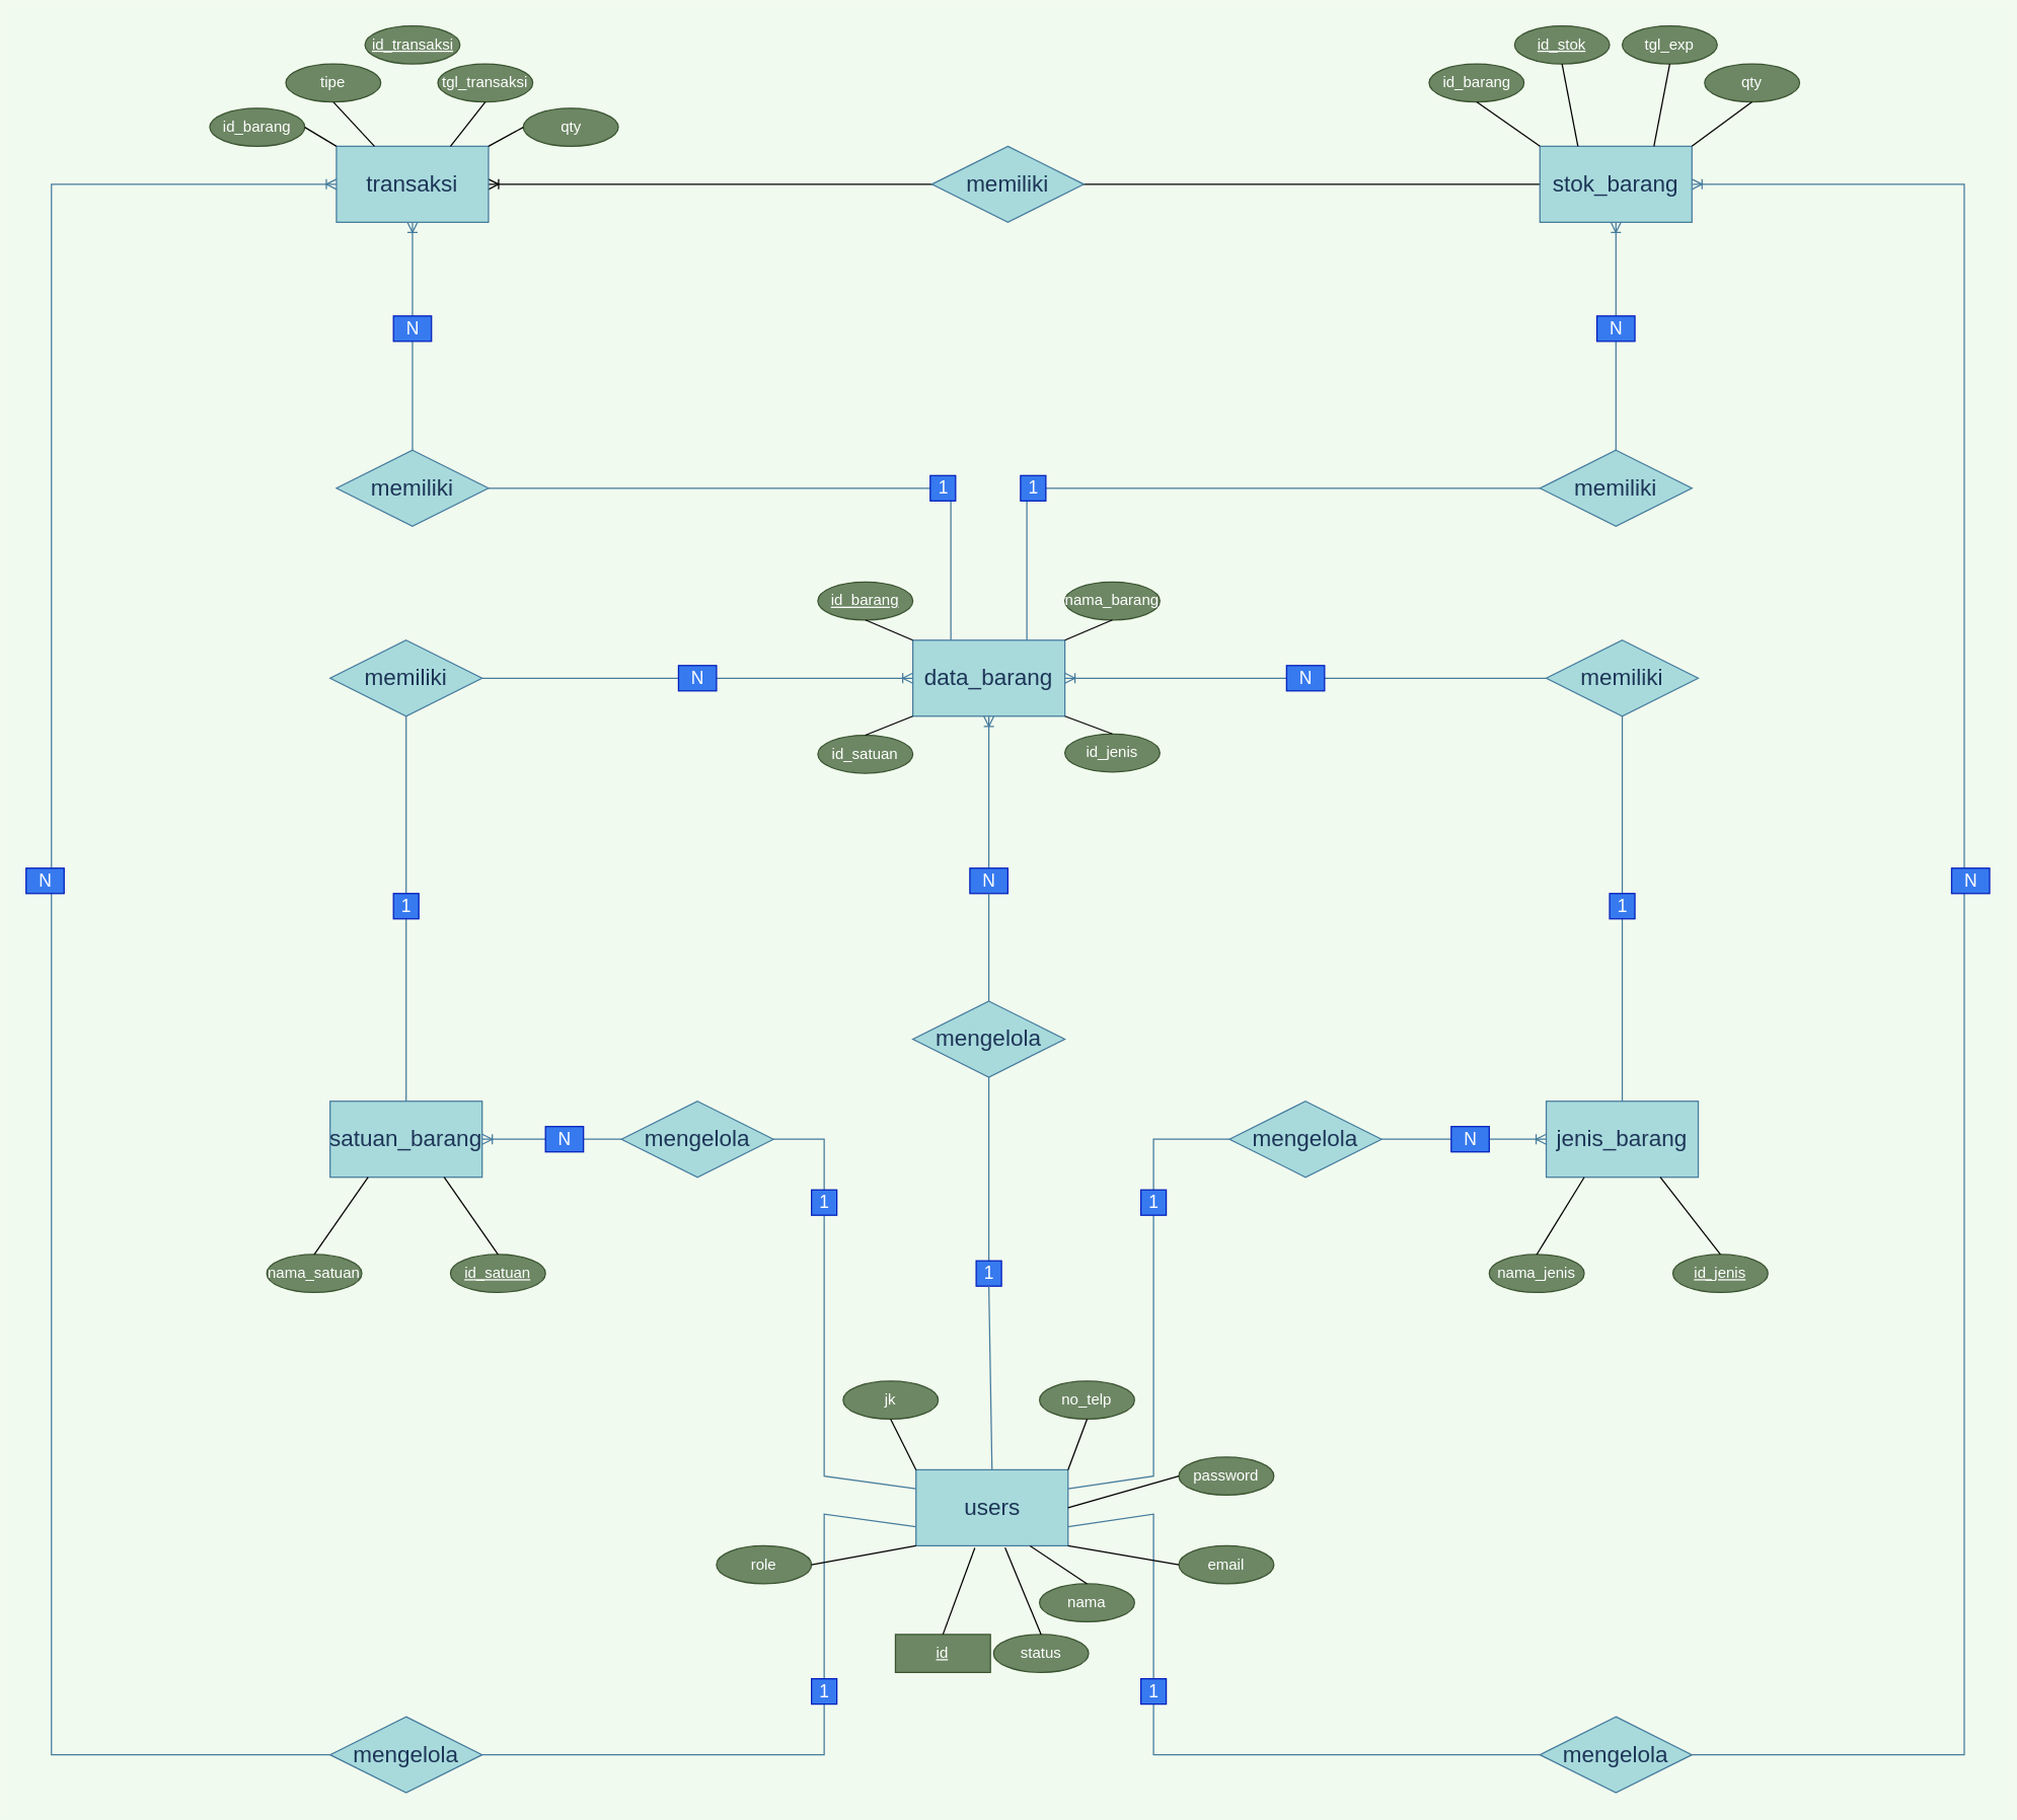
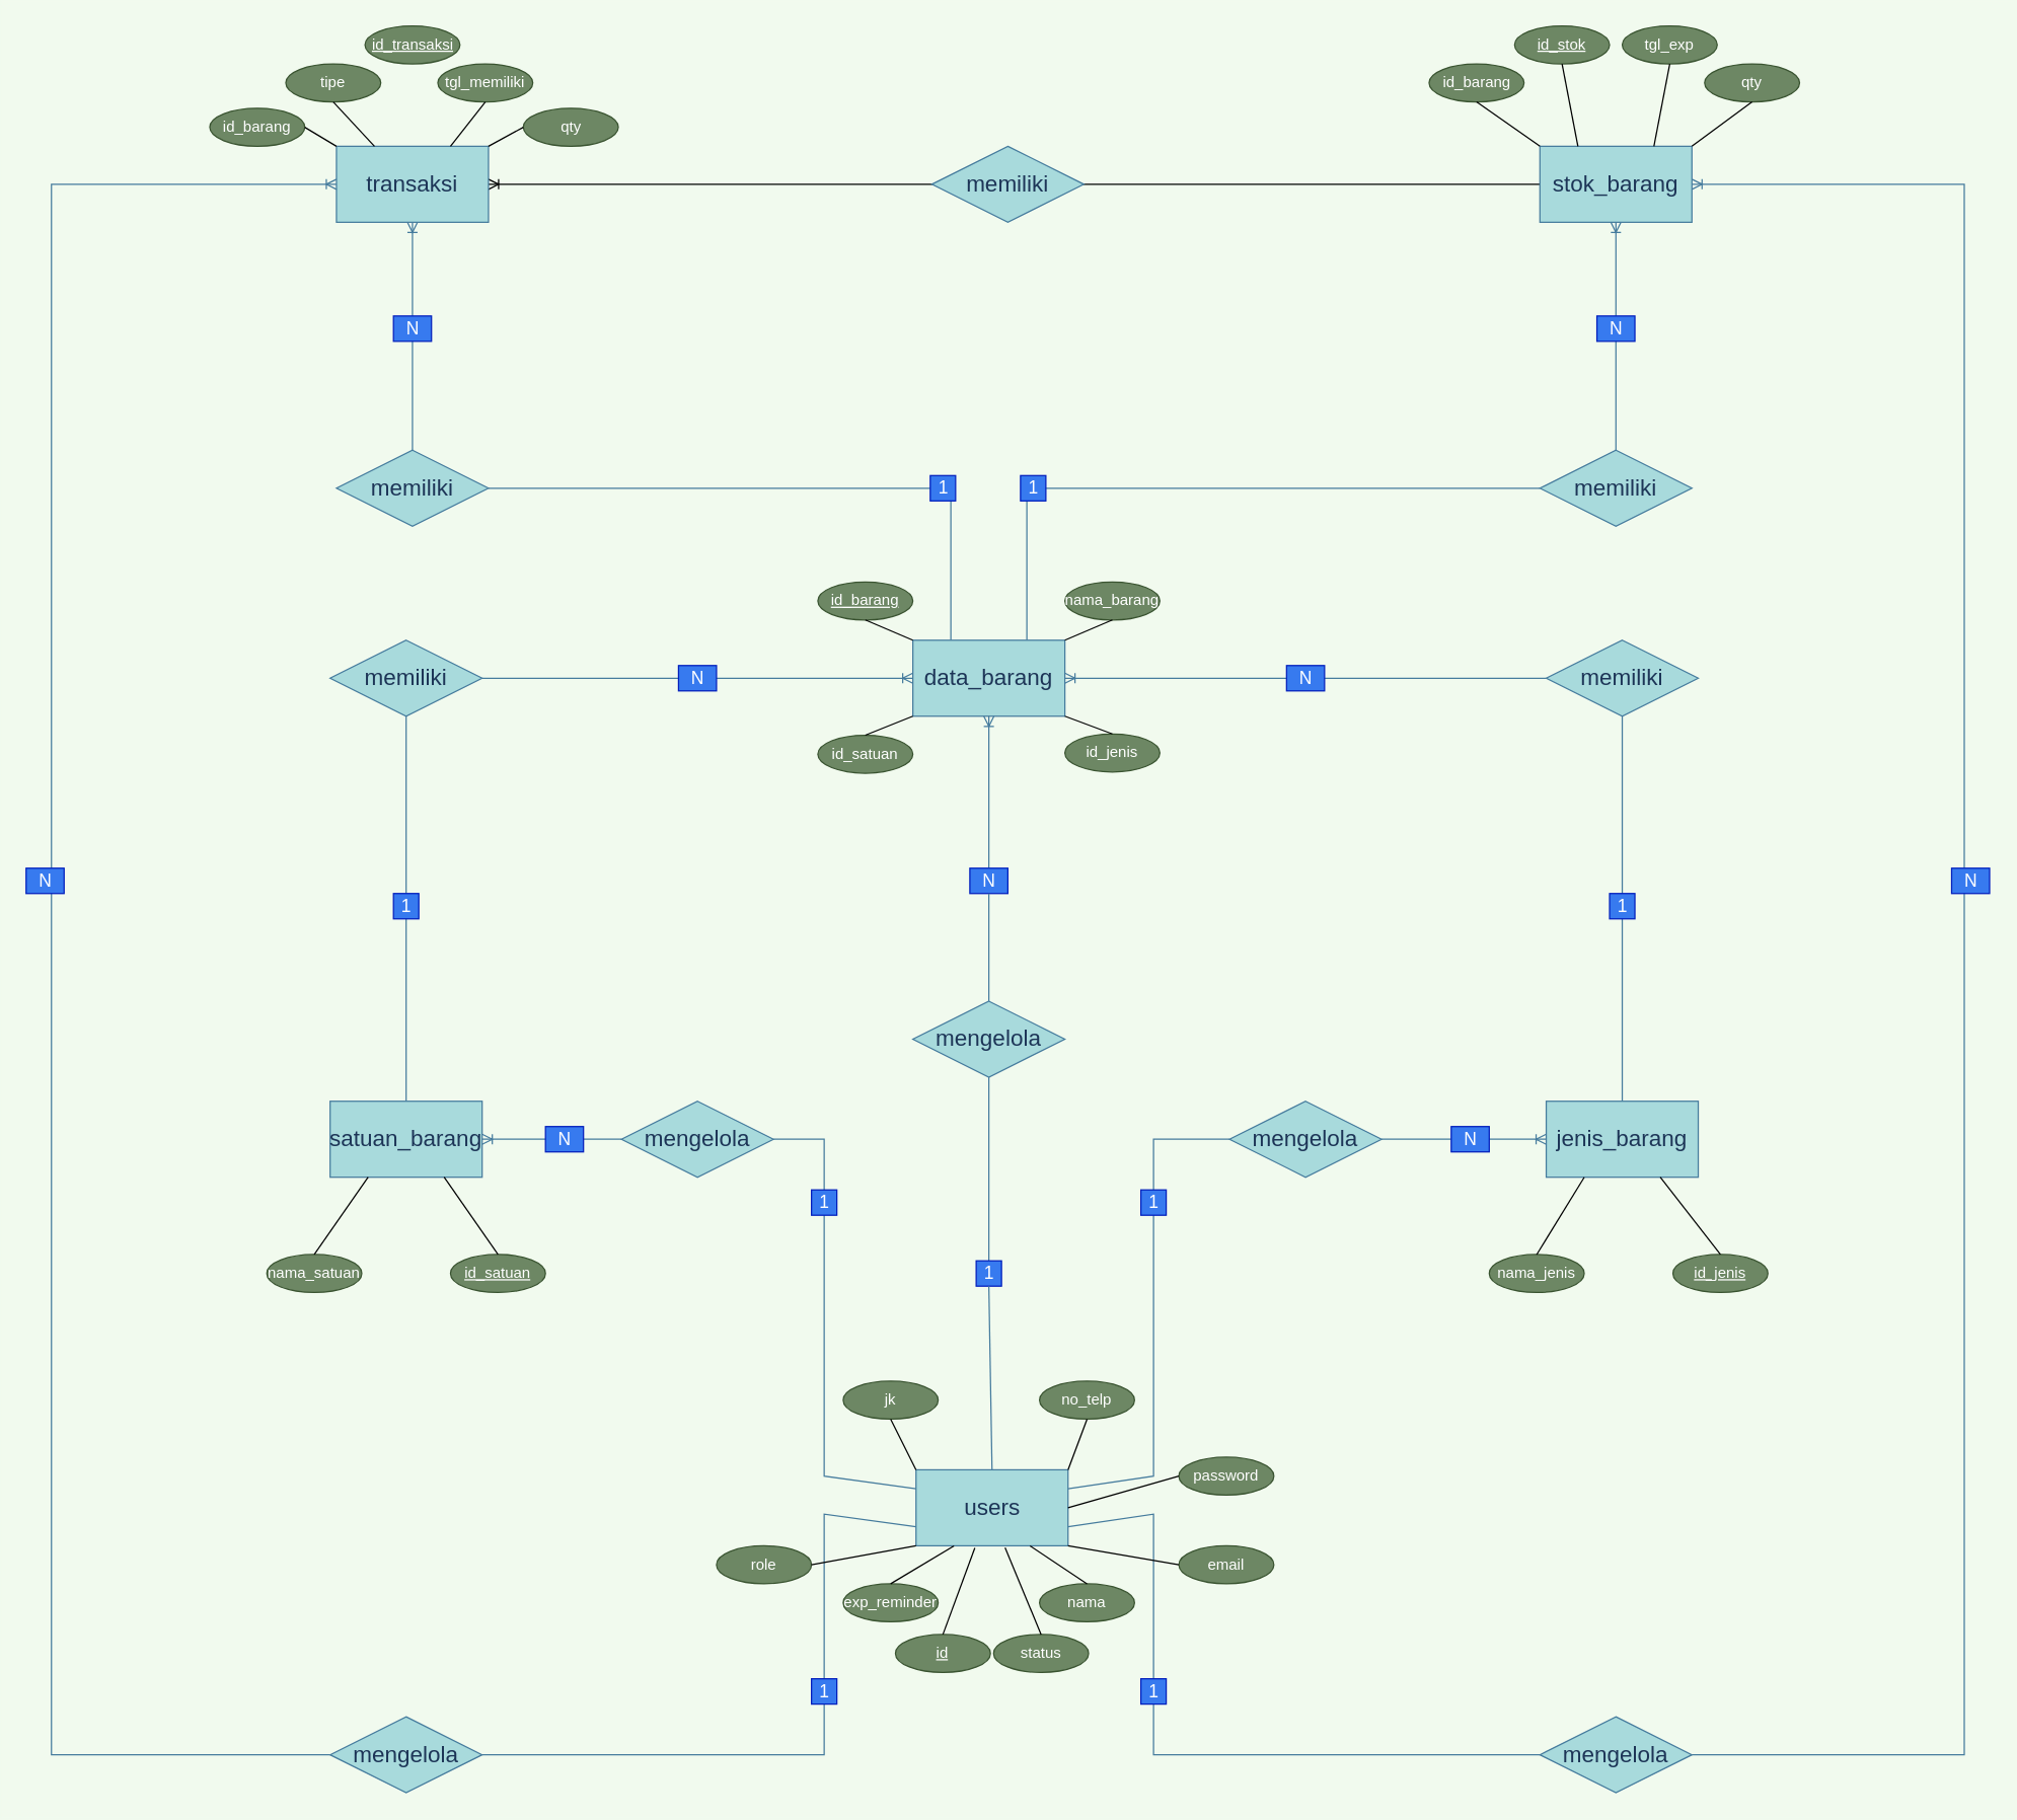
- <mxCell id="95" value="tgl_transaksi" style="ellipse;whiteSpace=wrap;html=1;fillColor=#6d8764;strokeColor=#3A5431;fontColor=#ffffff;" vertex="1" parent="1"><mxGeometry x="345" y="50" width="75" height="30" as="geometry" /></mxCell>
+ <mxCell id="95" value="tgl_memiliki" style="ellipse;whiteSpace=wrap;html=1;fillColor=#6d8764;strokeColor=#3A5431;fontColor=#ffffff;" vertex="1" parent="1"><mxGeometry x="345" y="50" width="75" height="30" as="geometry" /></mxCell>
+ <mxCell id="68" value="" style="endArrow=none;html=1;entryX=0.5;entryY=0;entryDx=0;entryDy=0;exitX=0.25;exitY=1;exitDx=0;exitDy=0;" parent="1" source="3" target="61" edge="1"><mxGeometry width="50" height="50" relative="1" as="geometry"><mxPoint x="760" y="1220" as="sourcePoint" /><mxPoint x="727.5" y="1260" as="targetPoint" /></mxGeometry></mxCell>
+ <mxCell id="61" value="exp_reminder" style="ellipse;whiteSpace=wrap;html=1;fillColor=#6d8764;strokeColor=#3A5431;fontColor=#ffffff;" parent="1" vertex="1"><mxGeometry x="665" y="1250" width="75" height="30" as="geometry" /></mxCell>
- <mxCell id="63" value="id" style="whiteSpace=wrap;html=1;align=center;fontStyle=4;fillColor=#6d8764;strokeColor=#3A5431;fontColor=#ffffff;rounded=0;" parent="1" vertex="1"><mxGeometry x="706.25" y="1290" width="75" height="30" as="geometry" /></mxCell>
+ <mxCell id="63" value="id" style="ellipse;whiteSpace=wrap;html=1;align=center;fontStyle=4;fillColor=#6d8764;strokeColor=#3A5431;fontColor=#ffffff;" parent="1" vertex="1"><mxGeometry x="706.25" y="1290" width="75" height="30" as="geometry" /></mxCell>
